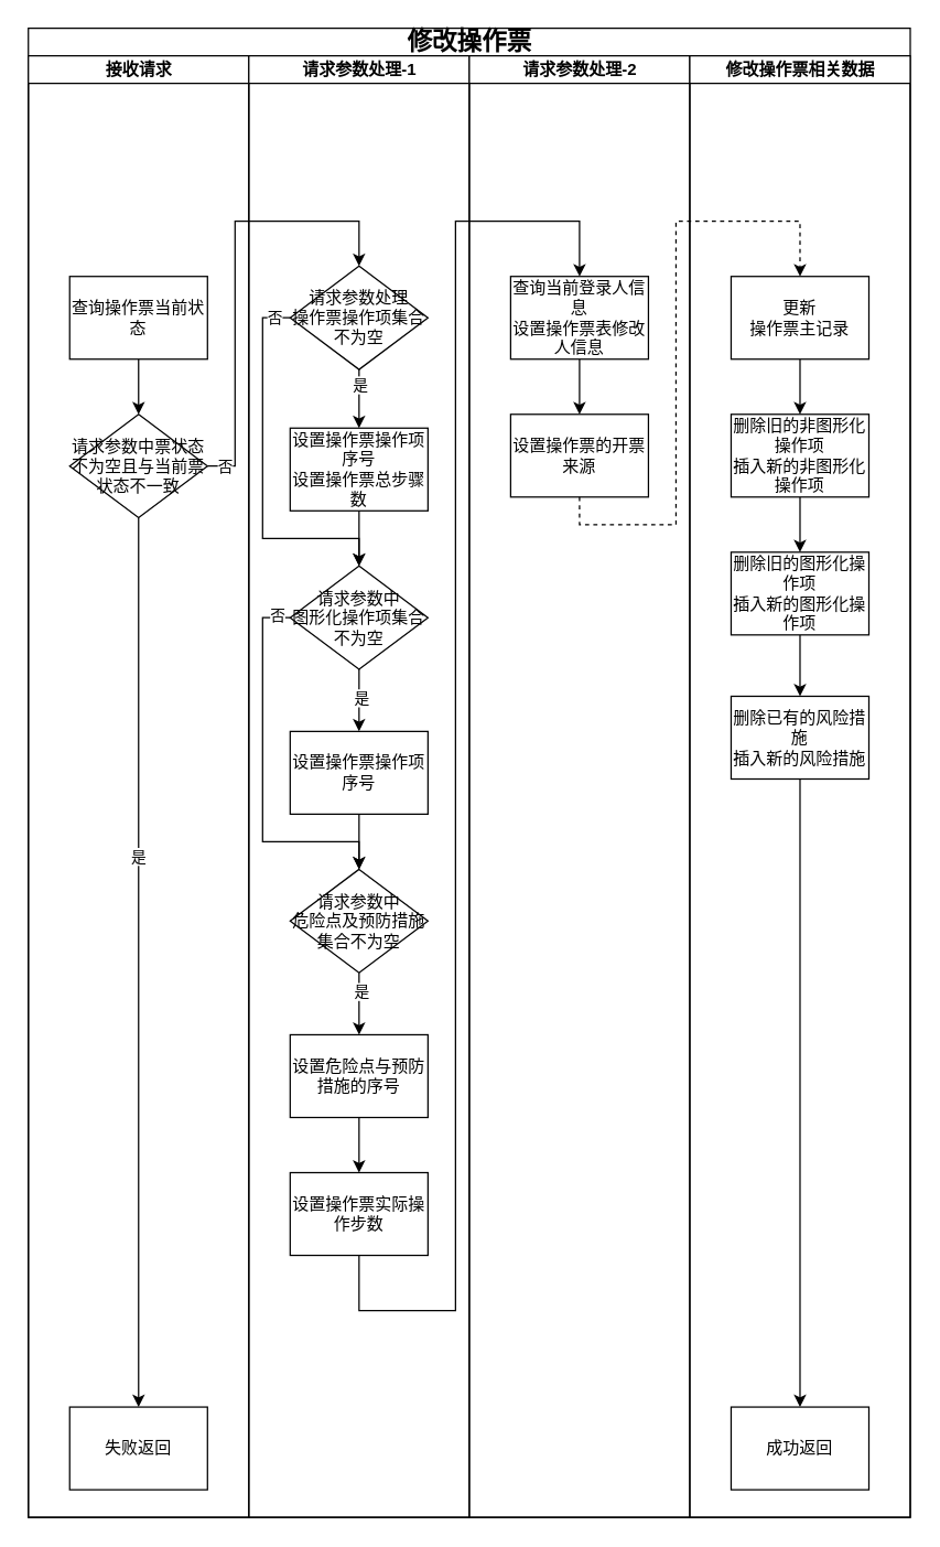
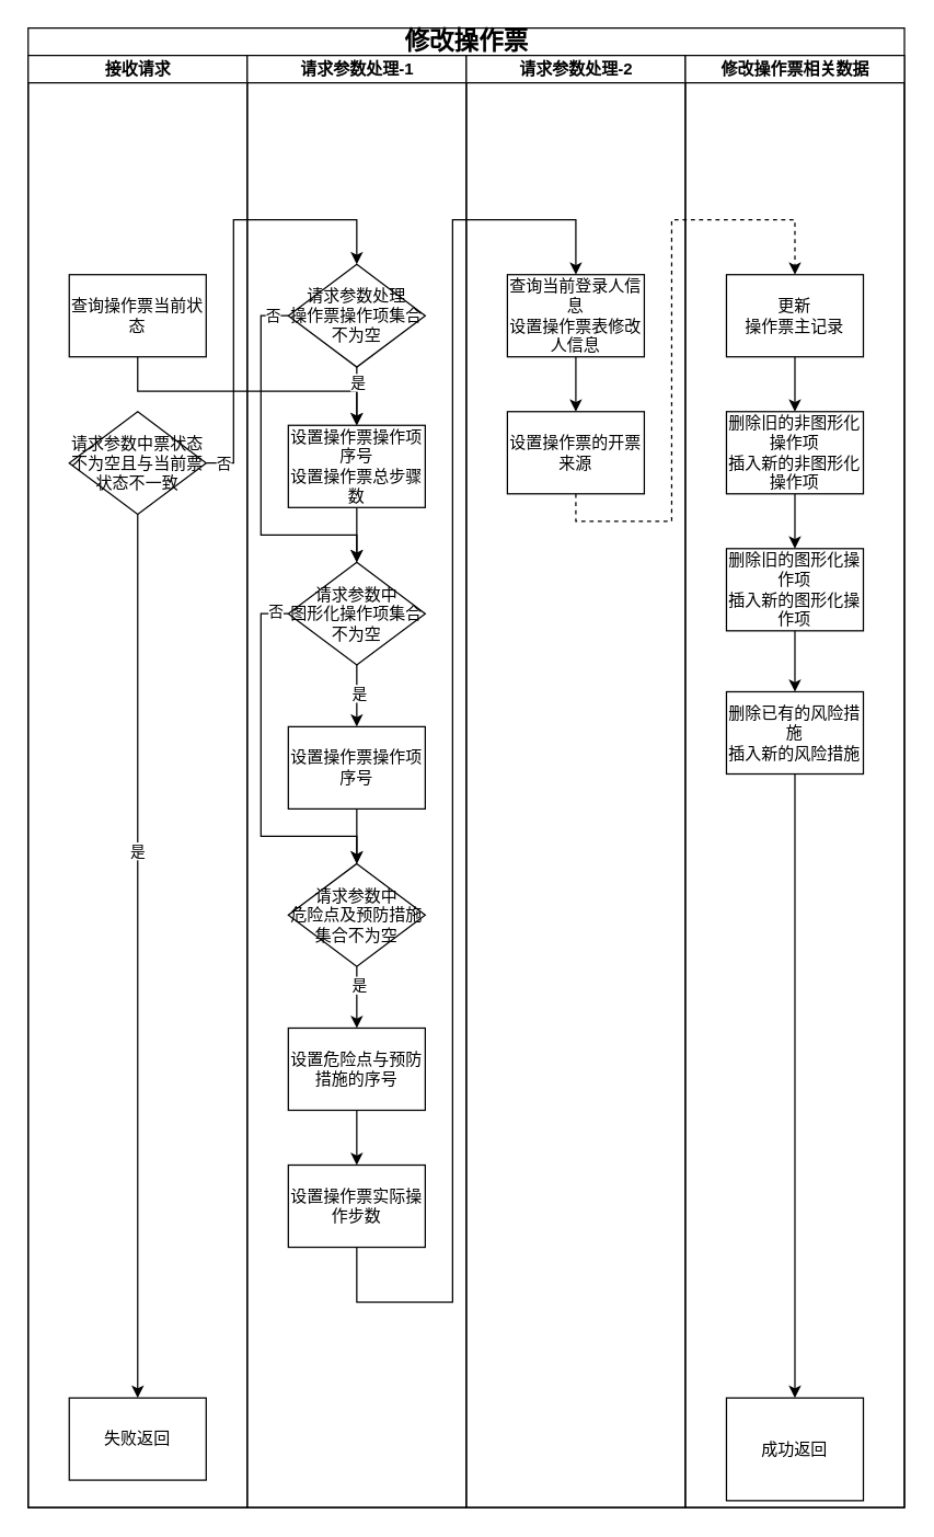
- <mxCell id="7" style="edgeStyle=orthogonalEdgeStyle;rounded=0;orthogonalLoop=1;jettySize=auto;html=1;exitX=0.5;exitY=1;exitDx=0;exitDy=0;entryX=0.5;entryY=0;entryDx=0;entryDy=0;" edge="1" parent="3" source="8" target="9"><mxGeometry relative="1" as="geometry"><mxPoint x="70" y="260" as="targetPoint" /></mxGeometry></mxCell>
+ <mxCell id="7" style="edgeStyle=orthogonalEdgeStyle;rounded=0;orthogonalLoop=1;jettySize=auto;html=1;exitX=0.5;exitY=1;exitDx=0;exitDy=0;" edge="1" parent="3" source="8" target="17"><mxGeometry relative="1" as="geometry"><mxPoint x="70" y="260" as="targetPoint" /></mxGeometry></mxCell>
- <mxCell id="44" value="&lt;span style=&quot;font-size: 12px;&quot;&gt;成功返回&lt;/span&gt;" style="whiteSpace=wrap;html=1;fontSize=8;fontFamily=Verdana;rounded=0;shadow=0;labelBackgroundColor=none;strokeWidth=1;" vertex="1" parent="35"><mxGeometry x="30" y="980" width="100" height="60" as="geometry" /></mxCell>
+ <mxCell id="44" value="&lt;span style=&quot;font-size: 12px;&quot;&gt;成功返回&lt;/span&gt;" style="whiteSpace=wrap;html=1;fontSize=8;fontFamily=Verdana;rounded=0;shadow=0;labelBackgroundColor=none;strokeWidth=1;" vertex="1" parent="35"><mxGeometry x="30" y="980" width="100" height="75" as="geometry" /></mxCell>
